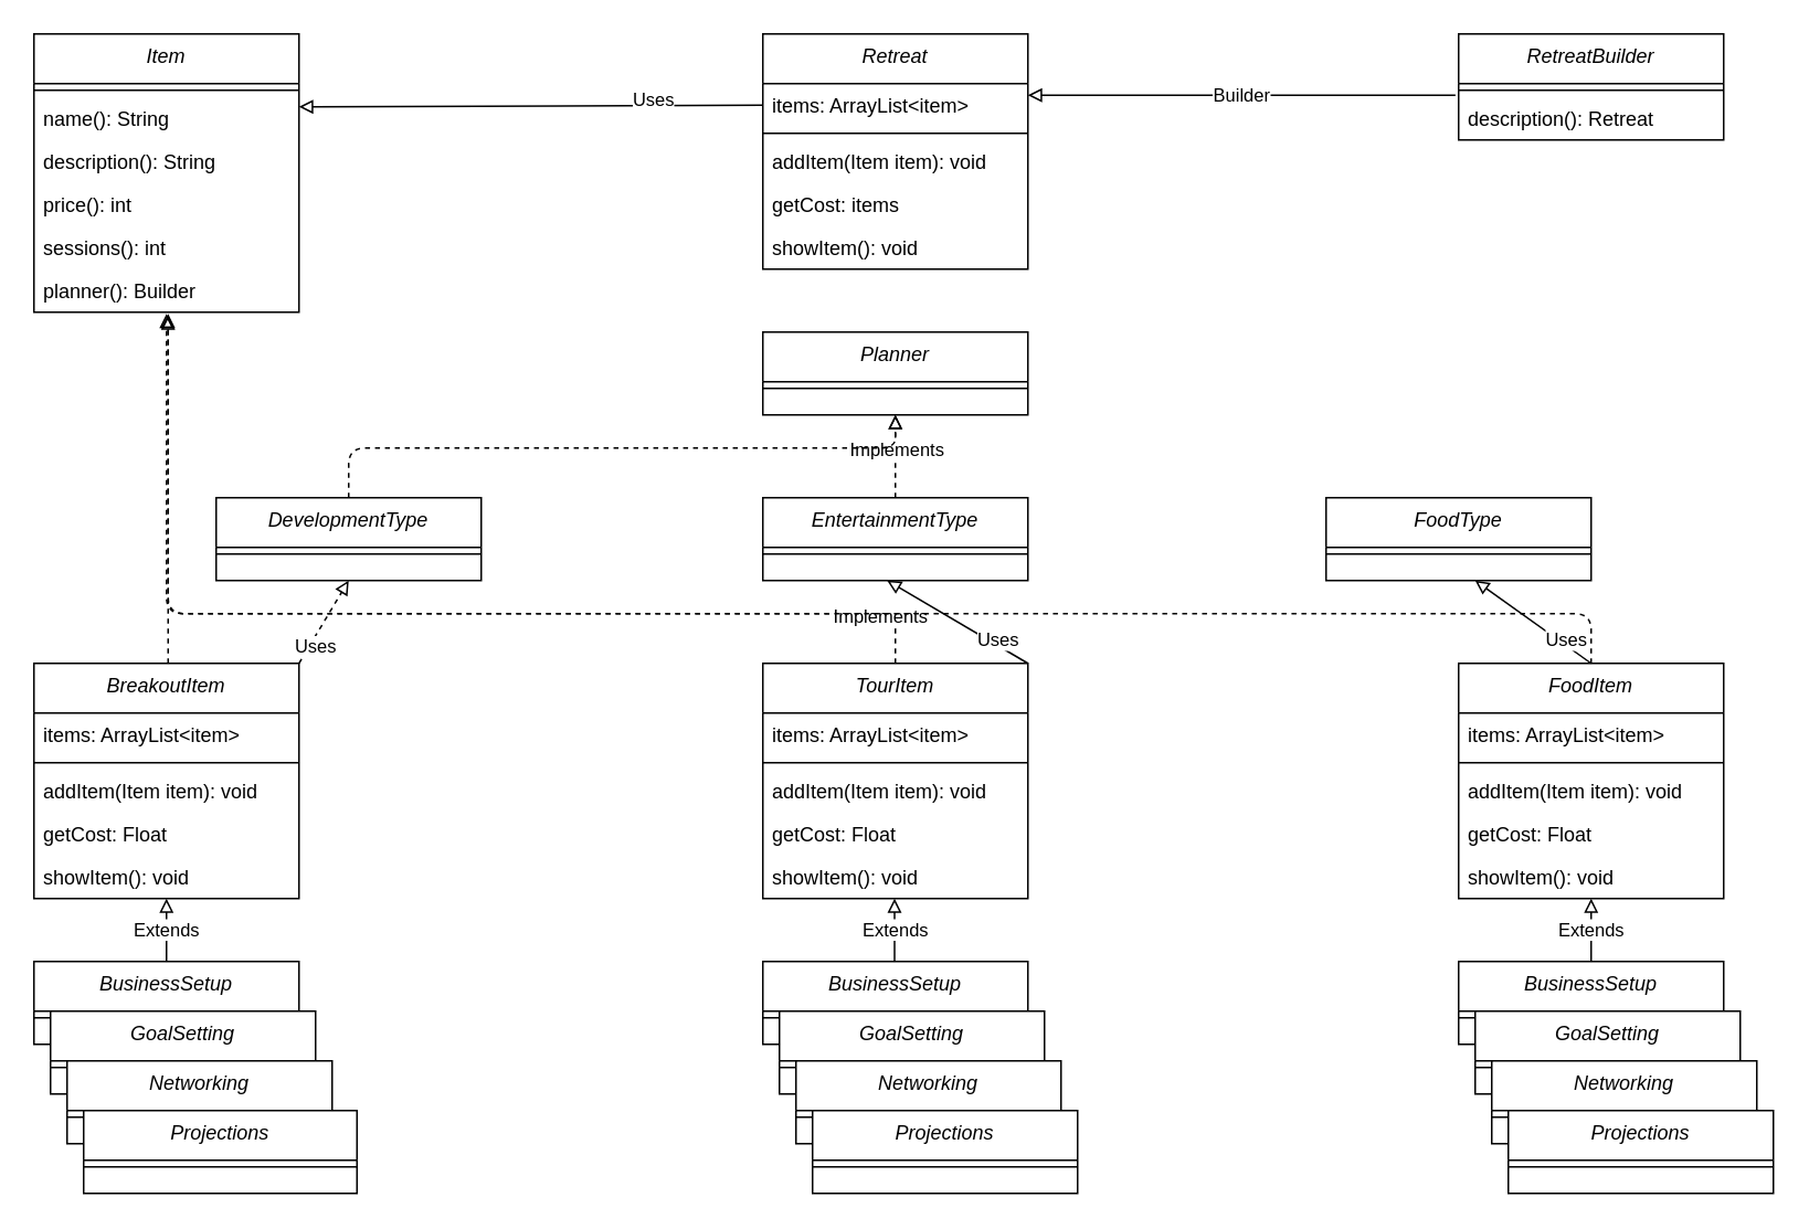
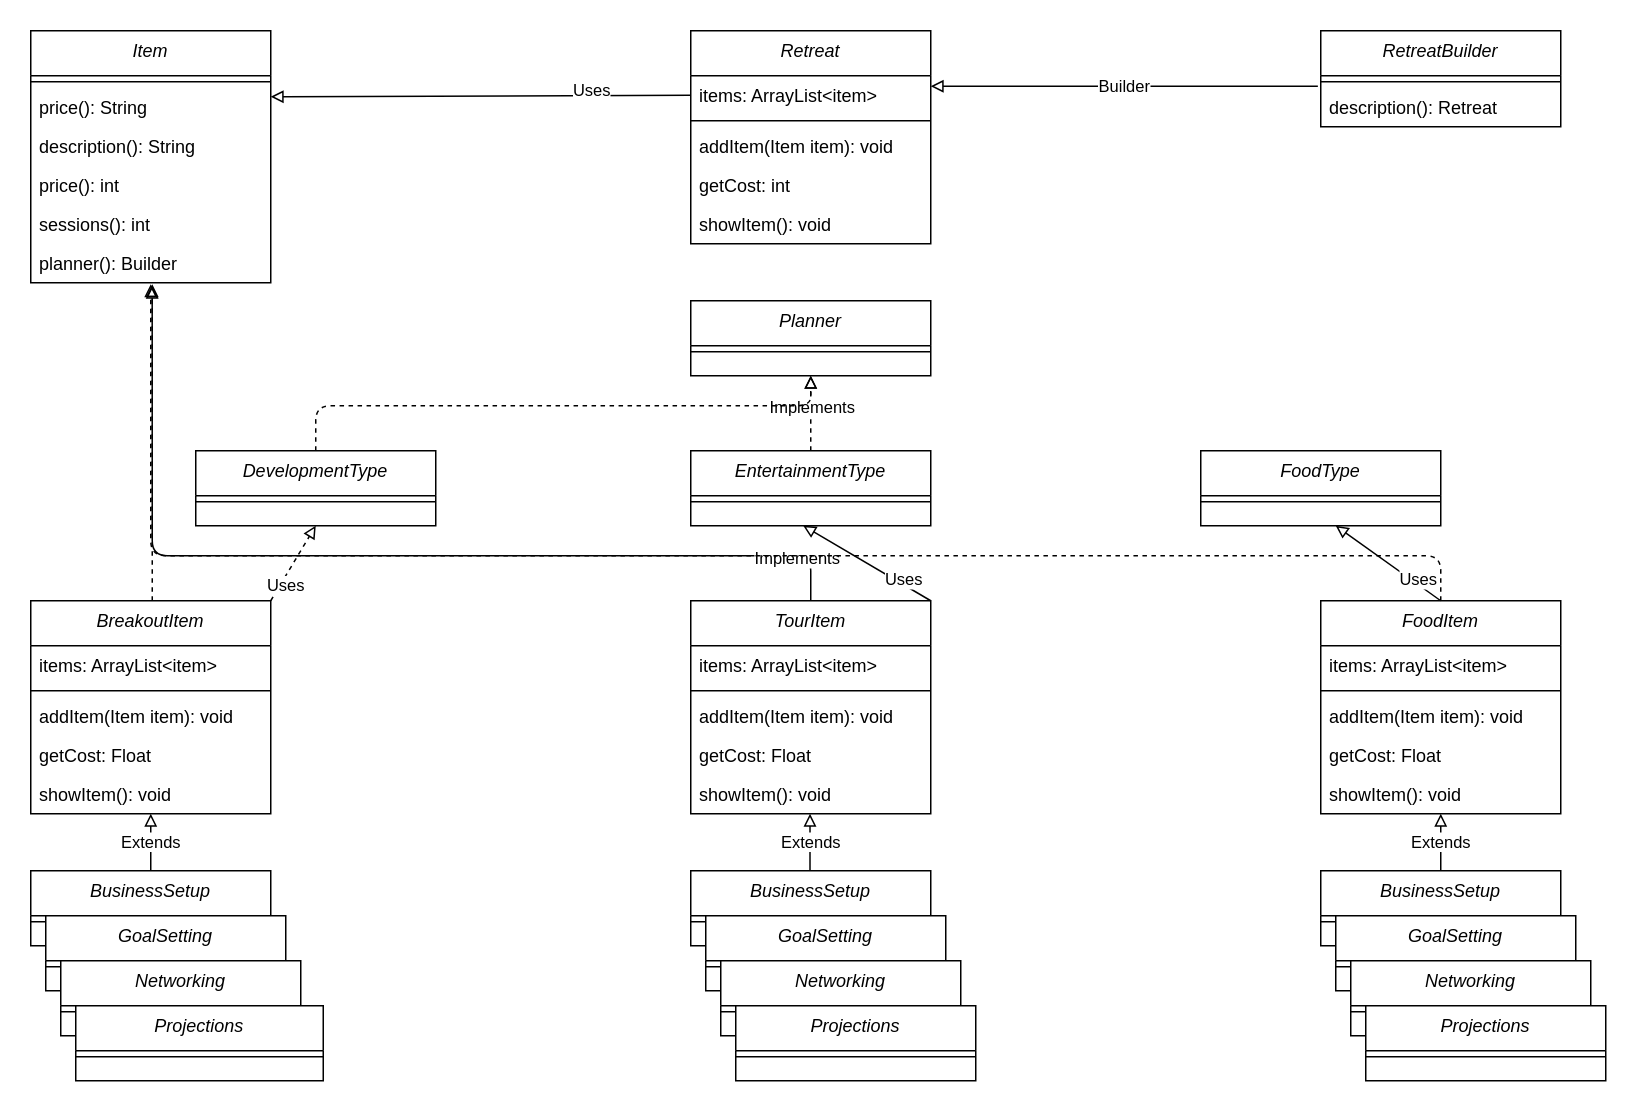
- <mxCell id="4" value="name(): String" style="text;align=left;verticalAlign=top;spacingLeft=4;spacingRight=4;overflow=hidden;rotatable=0;points=[[0,0.5],[1,0.5]];portConstraint=eastwest;" parent="2" vertex="1"><mxGeometry y="38" width="160" height="26" as="geometry" /></mxCell>
+ <mxCell id="4" value="price(): String" style="text;align=left;verticalAlign=top;spacingLeft=4;spacingRight=4;overflow=hidden;rotatable=0;points=[[0,0.5],[1,0.5]];portConstraint=eastwest;" parent="2" vertex="1"><mxGeometry y="38" width="160" height="26" as="geometry" /></mxCell>
- <mxCell id="13" value="getCost: items" style="text;align=left;verticalAlign=top;spacingLeft=4;spacingRight=4;overflow=hidden;rotatable=0;points=[[0,0.5],[1,0.5]];portConstraint=eastwest;fontStyle=0" parent="9" vertex="1"><mxGeometry y="90" width="160" height="26" as="geometry" /></mxCell>
+ <mxCell id="13" value="getCost: int" style="text;align=left;verticalAlign=top;spacingLeft=4;spacingRight=4;overflow=hidden;rotatable=0;points=[[0,0.5],[1,0.5]];portConstraint=eastwest;fontStyle=0" parent="9" vertex="1"><mxGeometry y="90" width="160" height="26" as="geometry" /></mxCell>
- <mxCell id="69" value="" style="endArrow=block;html=1;dashed=1;entryX=0.506;entryY=1.077;entryDx=0;entryDy=0;entryPerimeter=0;exitX=0.5;exitY=0;exitDx=0;exitDy=0;edgeStyle=orthogonalEdgeStyle;endFill=0;" edge="1" parent="1" source="26" target="8"><mxGeometry width="50" height="50" relative="1" as="geometry"><mxPoint x="260" y="370" as="sourcePoint" /><mxPoint x="111" y="199" as="targetPoint" /><Array as="points"><mxPoint x="540" y="370" /><mxPoint x="101" y="370" /></Array></mxGeometry></mxCell>
+ <mxCell id="69" value="" style="endArrow=block;html=1;dashed=0;entryX=0.506;entryY=1.077;entryDx=0;entryDy=0;entryPerimeter=0;exitX=0.5;exitY=0;exitDx=0;exitDy=0;edgeStyle=orthogonalEdgeStyle;endFill=0;" edge="1" parent="1" source="26" target="8"><mxGeometry width="50" height="50" relative="1" as="geometry"><mxPoint x="260" y="370" as="sourcePoint" /><mxPoint x="111" y="199" as="targetPoint" /><Array as="points"><mxPoint x="540" y="370" /><mxPoint x="101" y="370" /></Array></mxGeometry></mxCell>
